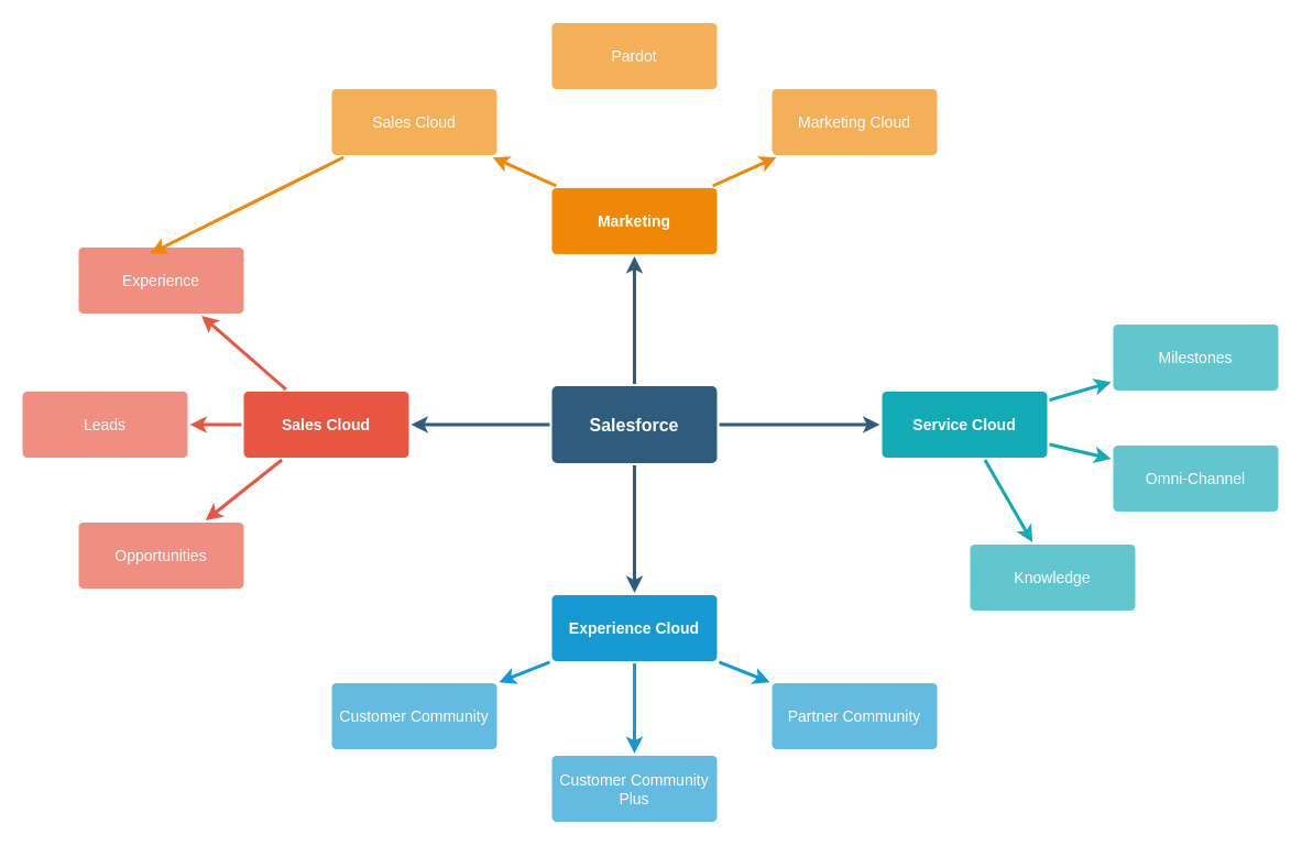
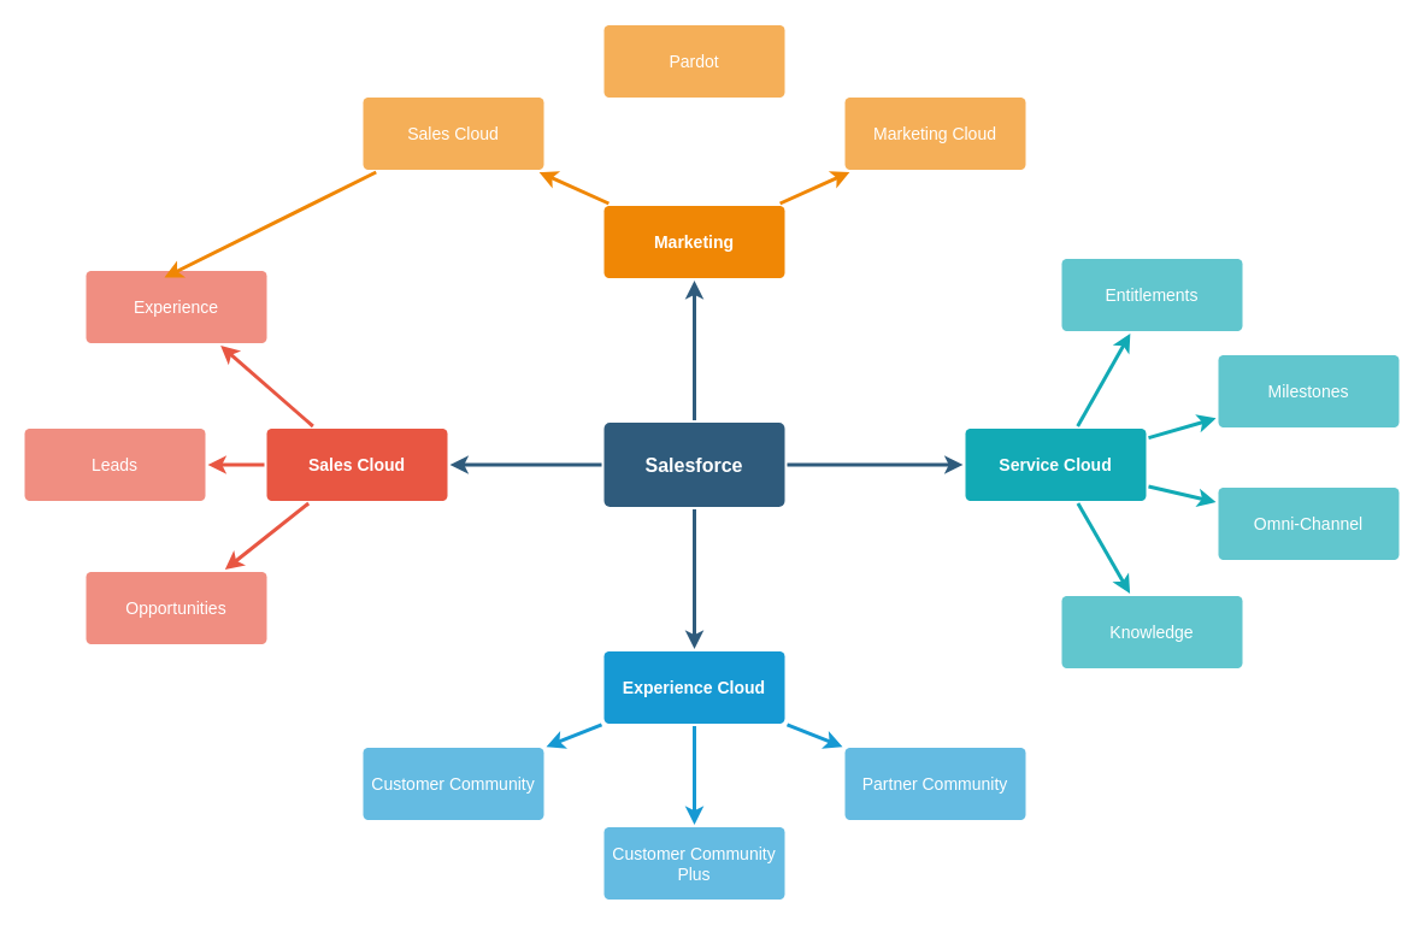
+ <mxCell id="35" value="Entitlements" style="rounded=1;whiteSpace=wrap;html=1;shadow=0;labelBackgroundColor=none;strokeColor=none;strokeWidth=3;fillColor=#61c6ce;fontFamily=Helvetica;fontSize=14;fontColor=#FFFFFF;align=center;spacing=5;fontStyle=0;arcSize=7;perimeterSpacing=2;" parent="1" vertex="1"><mxGeometry x="881" y="214.5" width="150" height="60" as="geometry" /></mxCell>
+ <mxCell id="36" value="" style="edgeStyle=none;rounded=1;jumpStyle=none;html=1;shadow=0;labelBackgroundColor=none;startArrow=none;startFill=0;jettySize=auto;orthogonalLoop=1;strokeColor=#12AAB5;strokeWidth=3;fontFamily=Helvetica;fontSize=14;fontColor=#FFFFFF;spacing=5;fontStyle=1;fillColor=#b0e3e6;" parent="1" source="28" target="35" edge="1"><mxGeometry relative="1" as="geometry" /></mxCell>
